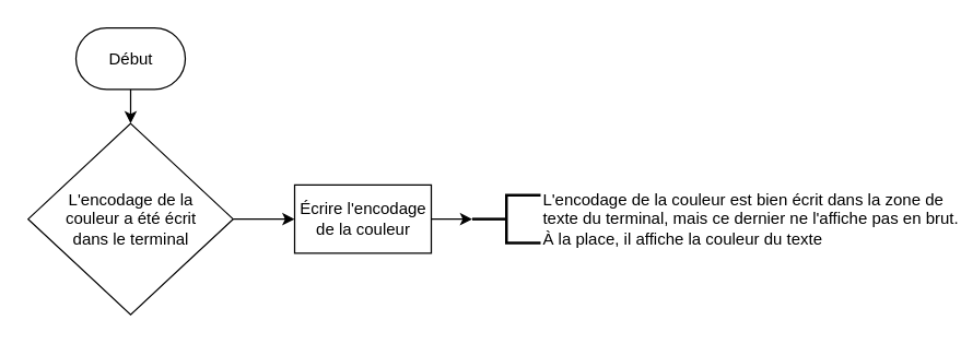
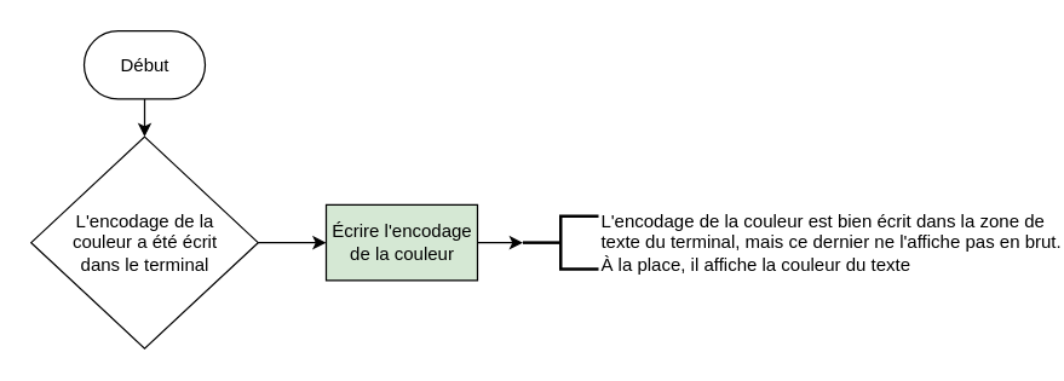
- <mxCell id="7" value="Écrire l'encodage&lt;br&gt;de la couleur" style="html=1;dashed=0;whitespace=wrap;" vertex="1" parent="1"><mxGeometry x="215" y="135" width="100" height="50" as="geometry" /></mxCell>
+ <mxCell id="7" value="Écrire l'encodage&lt;br&gt;de la couleur" style="html=1;dashed=0;whitespace=wrap;fillColor=#d5e8d4;" vertex="1" parent="1"><mxGeometry x="215" y="135" width="100" height="50" as="geometry" /></mxCell>
